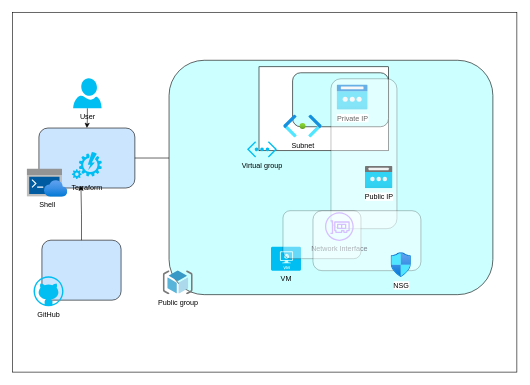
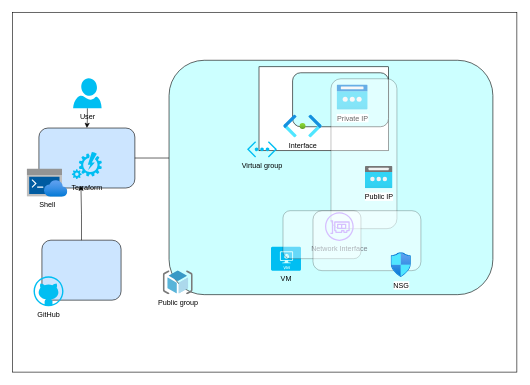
- <mxCell id="21" value="Subnet" style="image;aspect=fixed;html=1;points=[];align=center;fontSize=12;image=img/lib/azure2/networking/Subnet.svg;" vertex="1" parent="17"><mxGeometry x="61" y="80" width="64" height="38.32" as="geometry" /></mxCell>
+ <mxCell id="21" value="Interface" style="image;aspect=fixed;html=1;points=[];align=center;fontSize=12;image=img/lib/azure2/networking/Subnet.svg;" vertex="1" parent="17"><mxGeometry x="61" y="80" width="64" height="38.32" as="geometry" /></mxCell>
